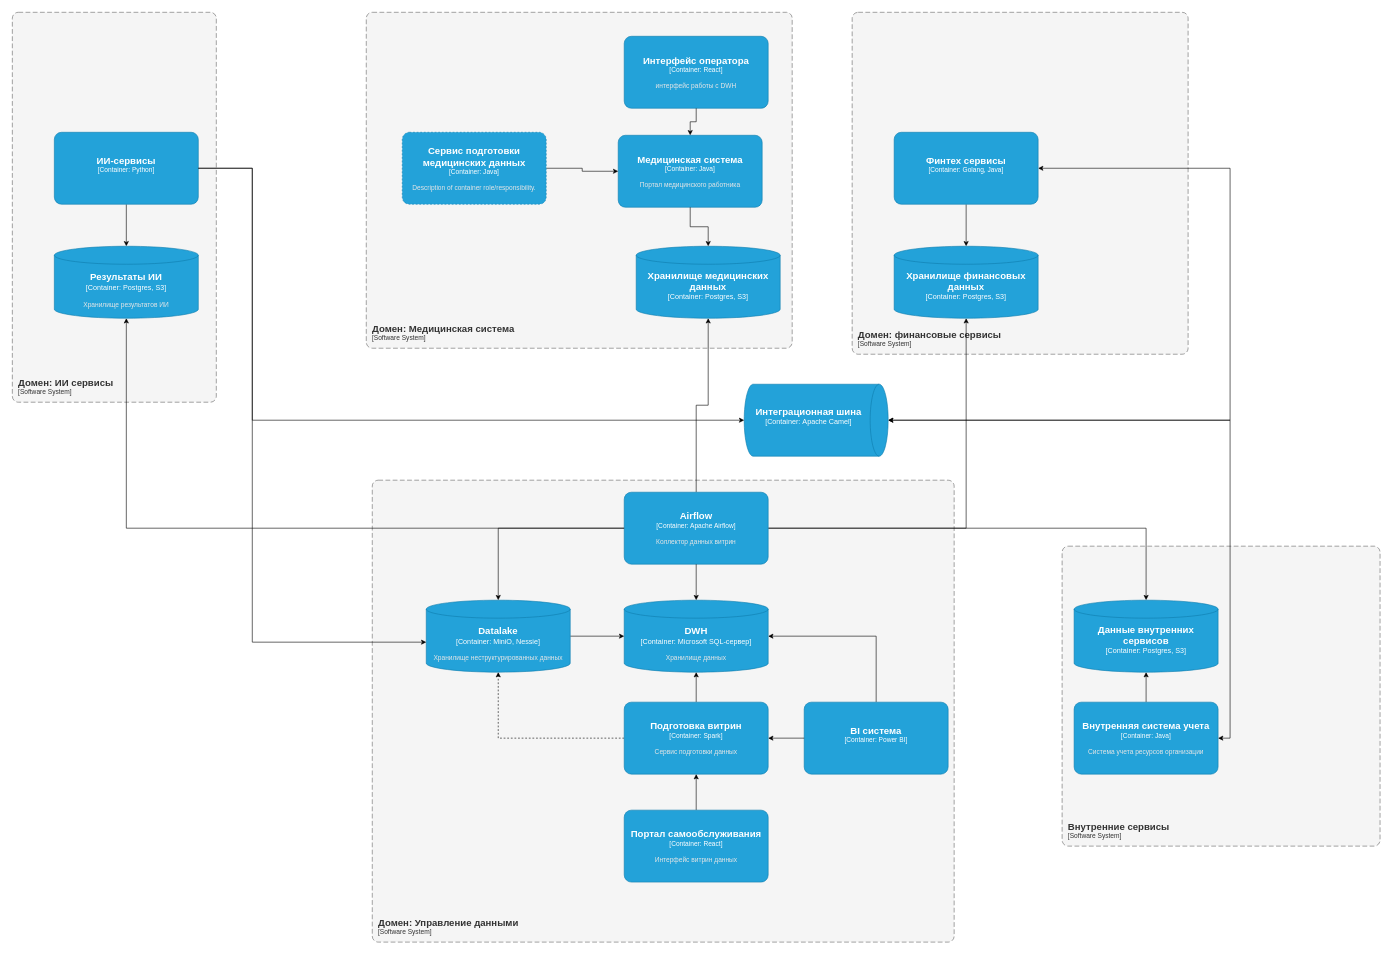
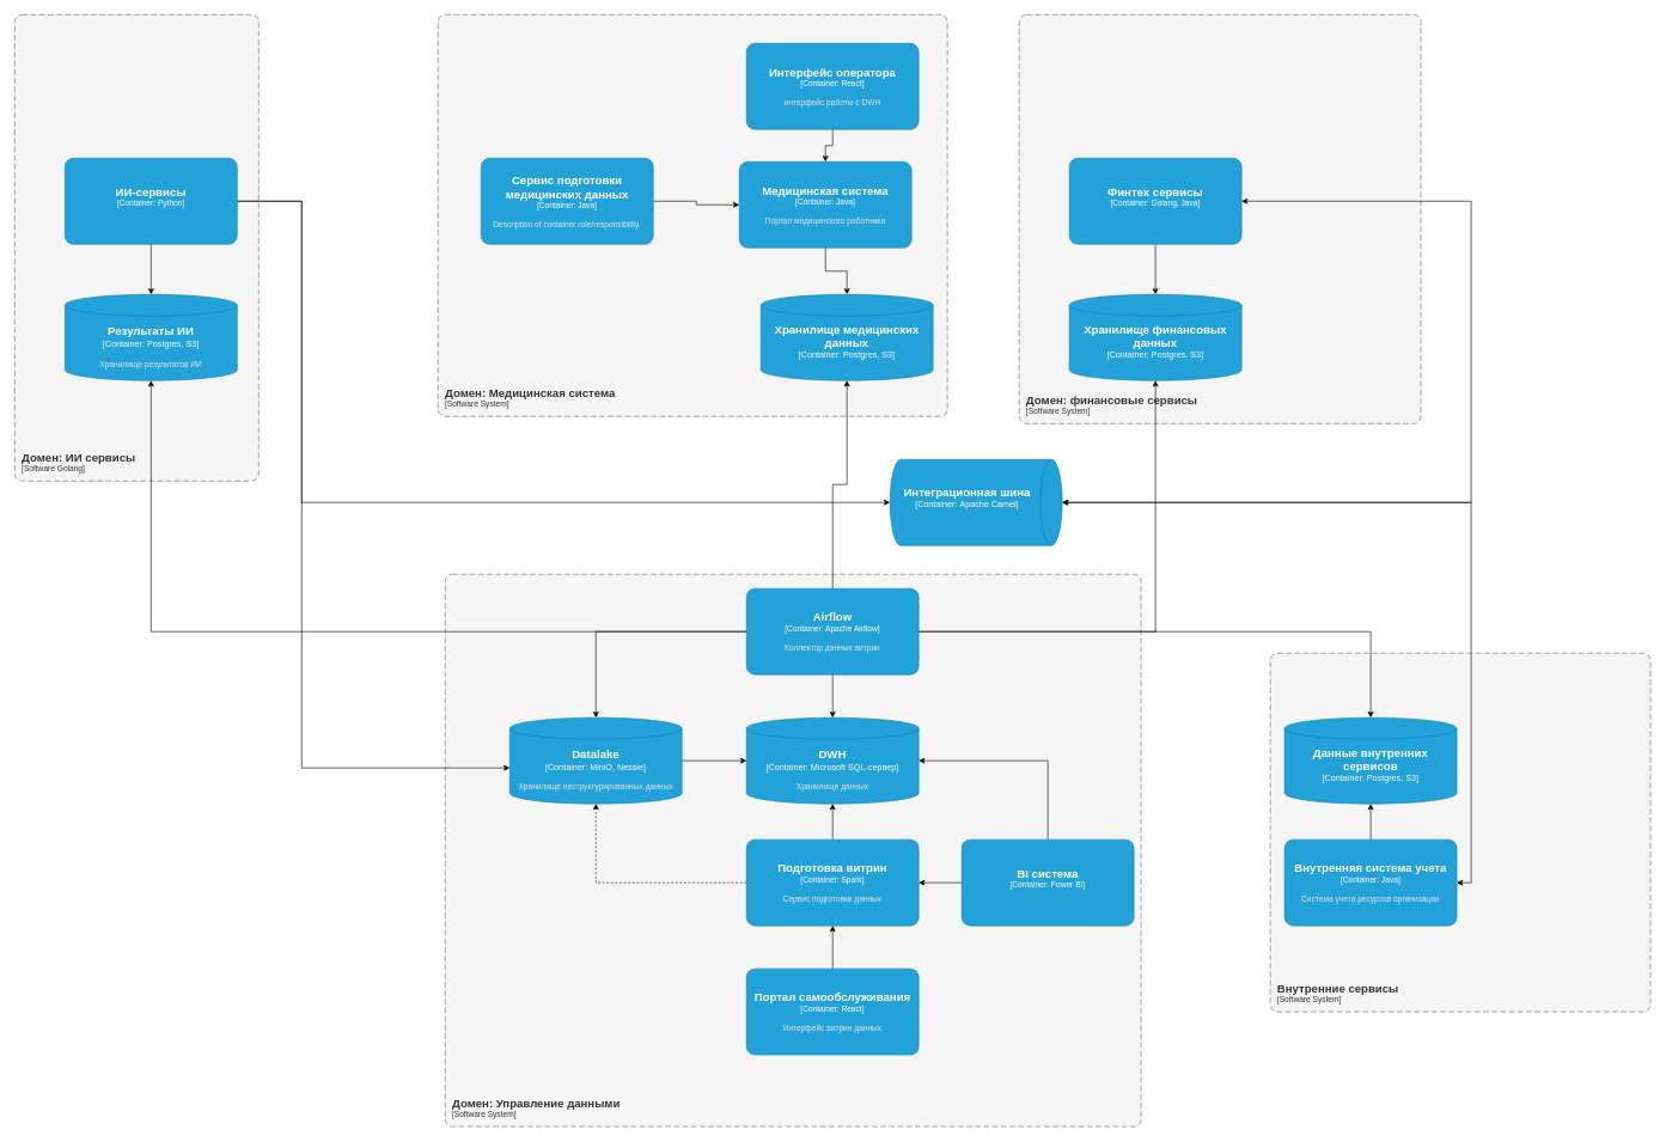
- <mxCell id="23" value="&lt;font style=&quot;font-size: 16px&quot;&gt;&lt;b&gt;Сервис подготовки медицинских данных&lt;/b&gt;&lt;/font&gt;&lt;div&gt;[Container: Java]&lt;/div&gt;&lt;br&gt;&lt;div&gt;&lt;font style=&quot;font-size: 11px&quot;&gt;&lt;font color=&quot;#E6E6E6&quot;&gt;Description of container role/responsibility.&lt;/font&gt;&lt;/div&gt;" style="rounded=1;whiteSpace=wrap;html=1;fontSize=11;labelBackgroundColor=none;fillColor=#23A2D9;fontColor=#ffffff;align=center;arcSize=10;strokeColor=#0E7DAD;metaEdit=1;resizable=0;points=[[0.25,0,0],[0.5,0,0],[0.75,0,0],[1,0.25,0],[1,0.5,0],[1,0.75,0],[0.75,1,0],[0.5,1,0],[0.25,1,0],[0,0.75,0],[0,0.5,0],[0,0.25,0]];dashed=1;" parent="1" vertex="1"><mxGeometry x="670" y="220" width="240" height="120" as="geometry" /></mxCell>
+ <mxCell id="23" value="&lt;font style=&quot;font-size: 16px&quot;&gt;&lt;b&gt;Сервис подготовки медицинских данных&lt;/b&gt;&lt;/font&gt;&lt;div&gt;[Container: Java]&lt;/div&gt;&lt;br&gt;&lt;div&gt;&lt;font style=&quot;font-size: 11px&quot;&gt;&lt;font color=&quot;#E6E6E6&quot;&gt;Description of container role/responsibility.&lt;/font&gt;&lt;/div&gt;" style="rounded=1;whiteSpace=wrap;html=1;fontSize=11;labelBackgroundColor=none;fillColor=#23A2D9;fontColor=#ffffff;align=center;arcSize=10;strokeColor=#0E7DAD;metaEdit=1;resizable=0;points=[[0.25,0,0],[0.5,0,0],[0.75,0,0],[1,0.25,0],[1,0.5,0],[1,0.75,0],[0.75,1,0],[0.5,1,0],[0.25,1,0],[0,0.75,0],[0,0.5,0],[0,0.25,0]];" parent="1" vertex="1"><mxGeometry x="670" y="220" width="240" height="120" as="geometry" /></mxCell>
- <mxCell id="6" value="&lt;font style=&quot;font-size: 16px&quot;&gt;&lt;b&gt;&lt;div style=&quot;text-align: left&quot;&gt;Домен: ИИ сервисы&lt;/div&gt;&lt;/b&gt;&lt;/font&gt;&lt;div style=&quot;text-align: left&quot;&gt;[Software System]&lt;/div&gt;" style="rounded=1;fontSize=11;whiteSpace=wrap;html=1;dashed=1;arcSize=20;fillColor=#f5f5f5;strokeColor=#666666;fontColor=#333333;labelBackgroundColor=none;align=left;verticalAlign=bottom;labelBorderColor=none;spacingTop=0;spacing=10;dashPattern=8 4;metaEdit=1;rotatable=0;perimeter=rectanglePerimeter;noLabel=0;labelPadding=0;allowArrows=0;connectable=0;expand=0;recursiveResize=0;editable=1;pointerEvents=0;absoluteArcSize=1;points=[[0.25,0,0],[0.5,0,0],[0.75,0,0],[1,0.25,0],[1,0.5,0],[1,0.75,0],[0.75,1,0],[0.5,1,0],[0.25,1,0],[0,0.75,0],[0,0.5,0],[0,0.25,0]];" parent="1" vertex="1"><mxGeometry x="20" y="20" width="340" height="650" as="geometry" /></mxCell>
+ <mxCell id="6" value="&lt;font style=&quot;font-size: 16px&quot;&gt;&lt;b&gt;&lt;div style=&quot;text-align: left&quot;&gt;Домен: ИИ сервисы&lt;/div&gt;&lt;/b&gt;&lt;/font&gt;&lt;div style=&quot;text-align: left&quot;&gt;[Software Golang]&lt;/div&gt;" style="rounded=1;fontSize=11;whiteSpace=wrap;html=1;dashed=1;arcSize=20;fillColor=#f5f5f5;strokeColor=#666666;fontColor=#333333;labelBackgroundColor=none;align=left;verticalAlign=bottom;labelBorderColor=none;spacingTop=0;spacing=10;dashPattern=8 4;metaEdit=1;rotatable=0;perimeter=rectanglePerimeter;noLabel=0;labelPadding=0;allowArrows=0;connectable=0;expand=0;recursiveResize=0;editable=1;pointerEvents=0;absoluteArcSize=1;points=[[0.25,0,0],[0.5,0,0],[0.75,0,0],[1,0.25,0],[1,0.5,0],[1,0.75,0],[0.75,1,0],[0.5,1,0],[0.25,1,0],[0,0.75,0],[0,0.5,0],[0,0.25,0]];" parent="1" vertex="1"><mxGeometry x="20" y="20" width="340" height="650" as="geometry" /></mxCell>
